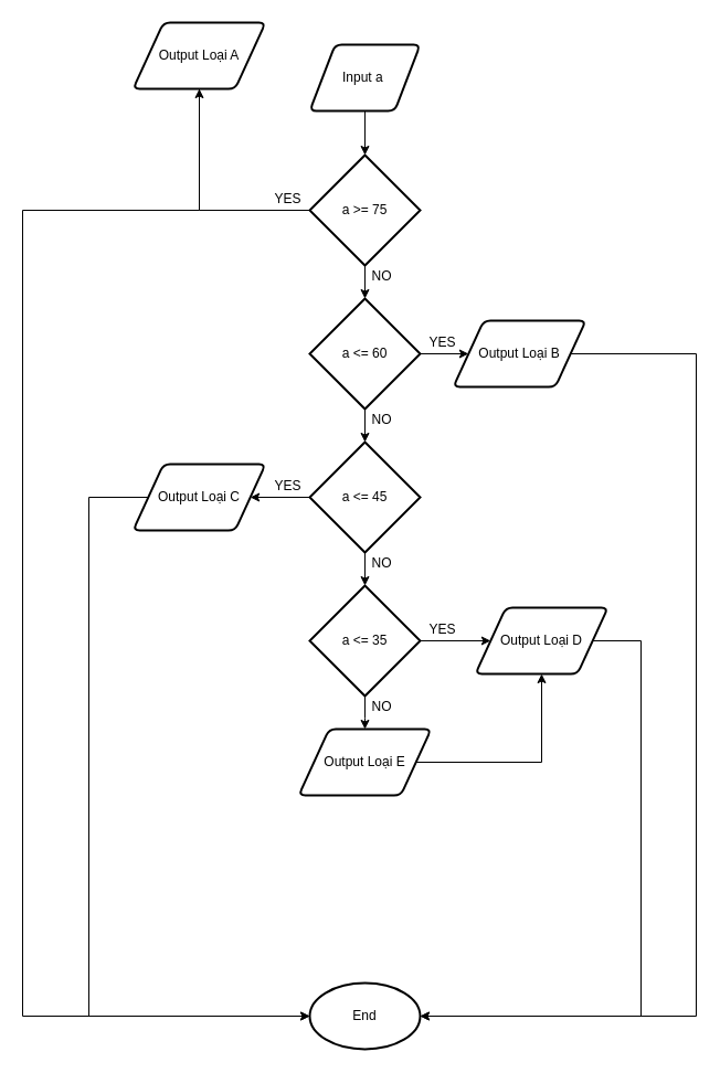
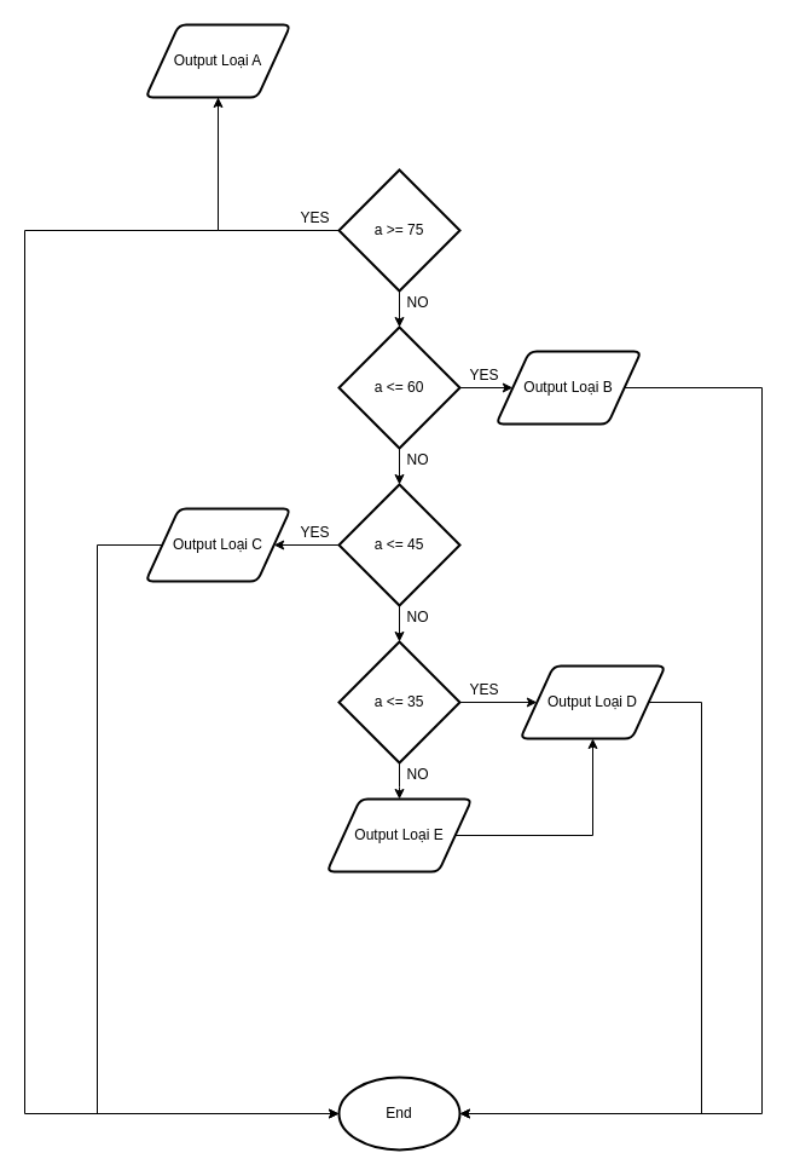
- <mxCell id="3" value="Input a&amp;nbsp;" style="shape=parallelogram;html=1;strokeWidth=2;perimeter=parallelogramPerimeter;whiteSpace=wrap;rounded=1;arcSize=12;size=0.23;" parent="1" vertex="1"><mxGeometry x="280" y="40" width="100" height="60" as="geometry" /></mxCell>
- <mxCell id="2" value="" style="edgeStyle=orthogonalEdgeStyle;rounded=0;orthogonalLoop=1;jettySize=auto;html=1;" parent="1" source="3" target="6" edge="1"><mxGeometry relative="1" as="geometry" /></mxCell>
